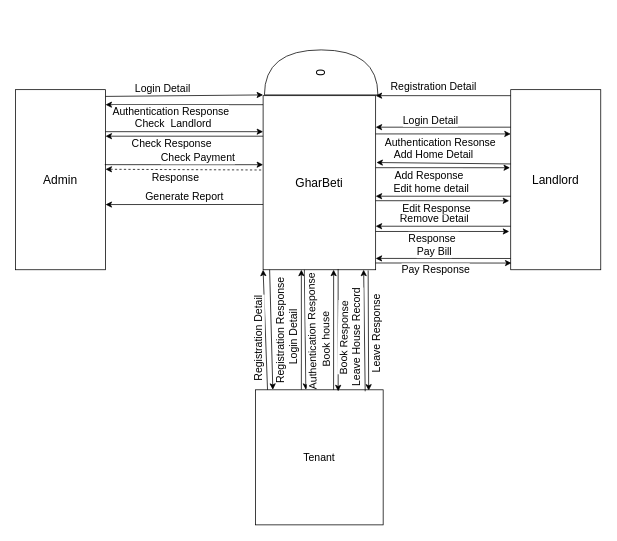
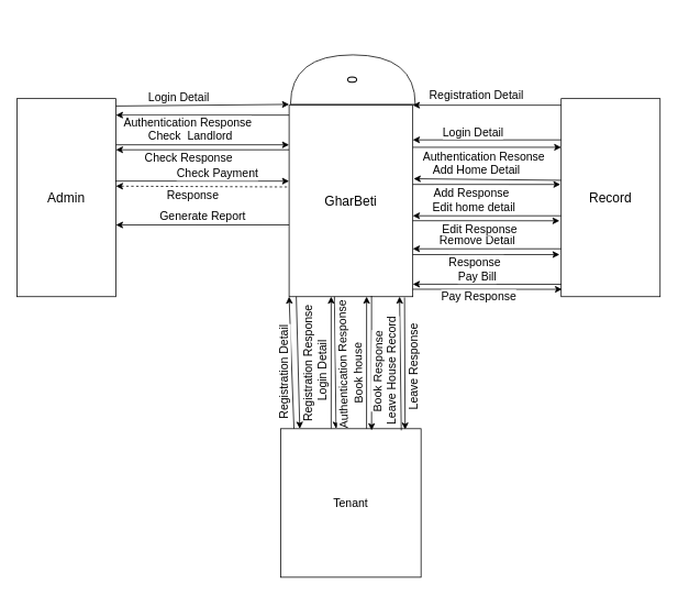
- <mxCell id="21" value="&lt;font size=&quot;3&quot;&gt;Landlord&lt;/font&gt;" style="rounded=0;whiteSpace=wrap;html=1;fontSize=12;" parent="1" vertex="1"><mxGeometry x="680" y="119" width="120" height="240" as="geometry" /></mxCell>
+ <mxCell id="21" value="&lt;font size=&quot;3&quot;&gt;Record&lt;/font&gt;" style="rounded=0;whiteSpace=wrap;html=1;fontSize=12;" parent="1" vertex="1"><mxGeometry x="680" y="119" width="120" height="240" as="geometry" /></mxCell>
